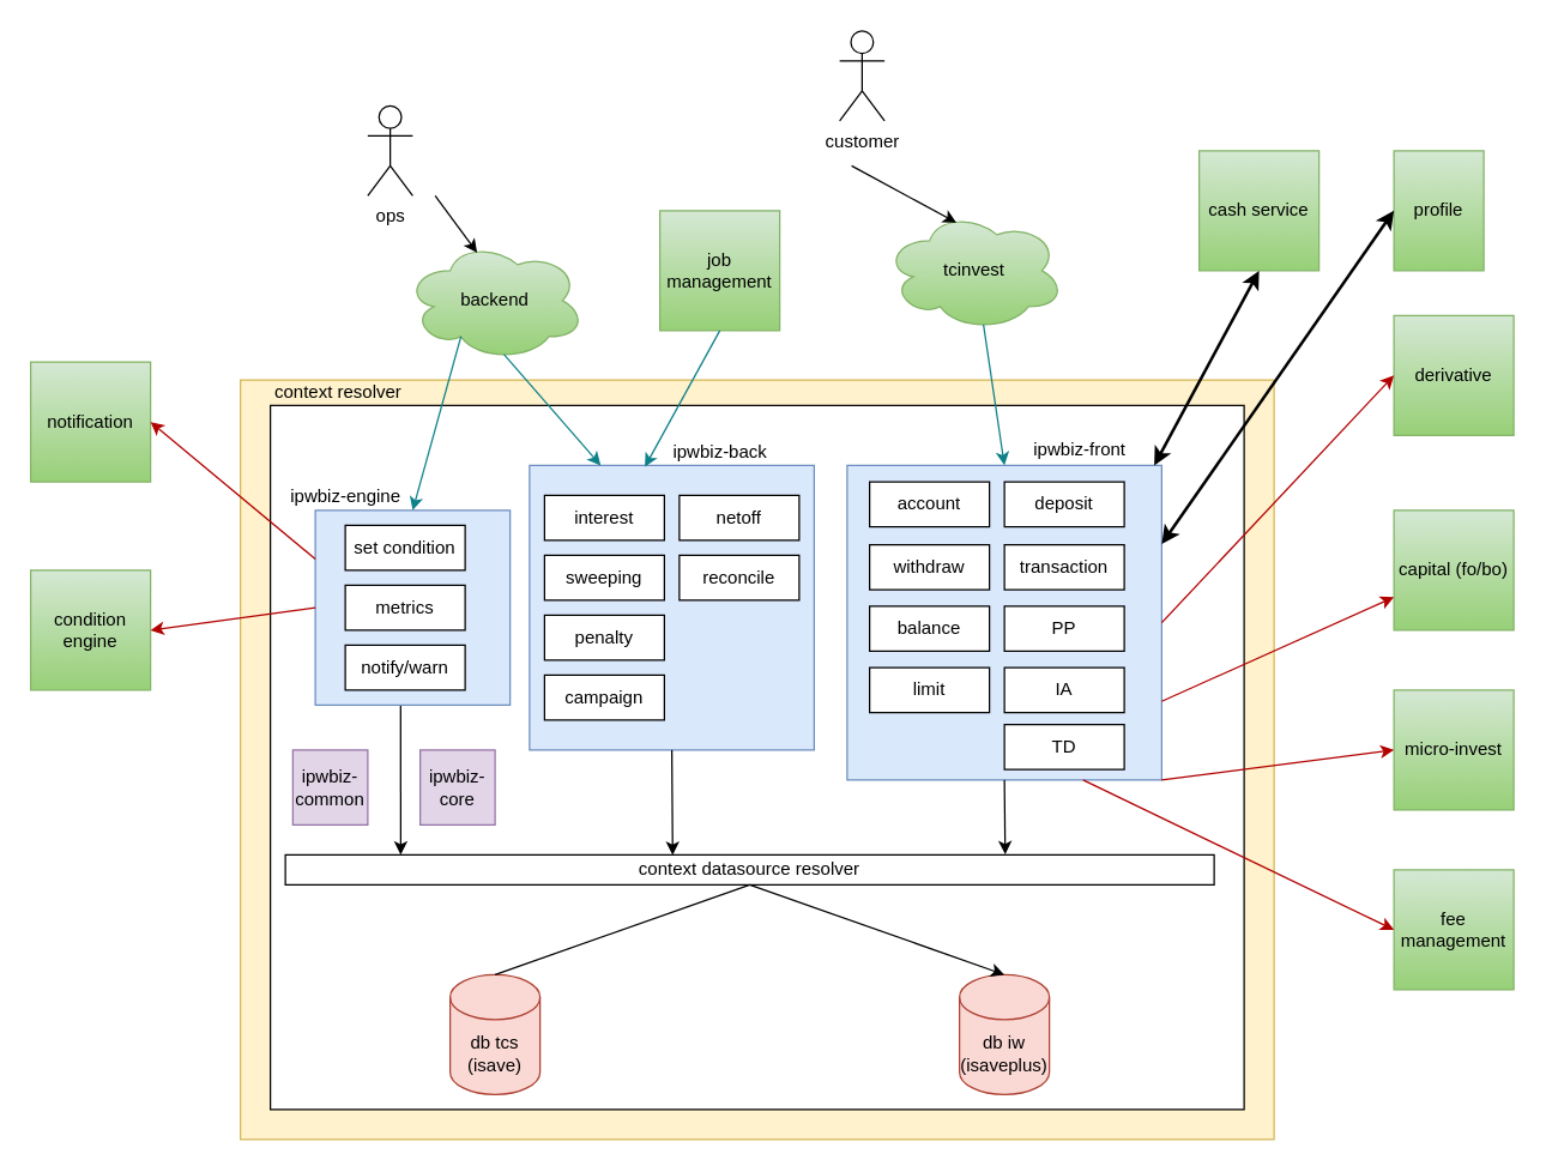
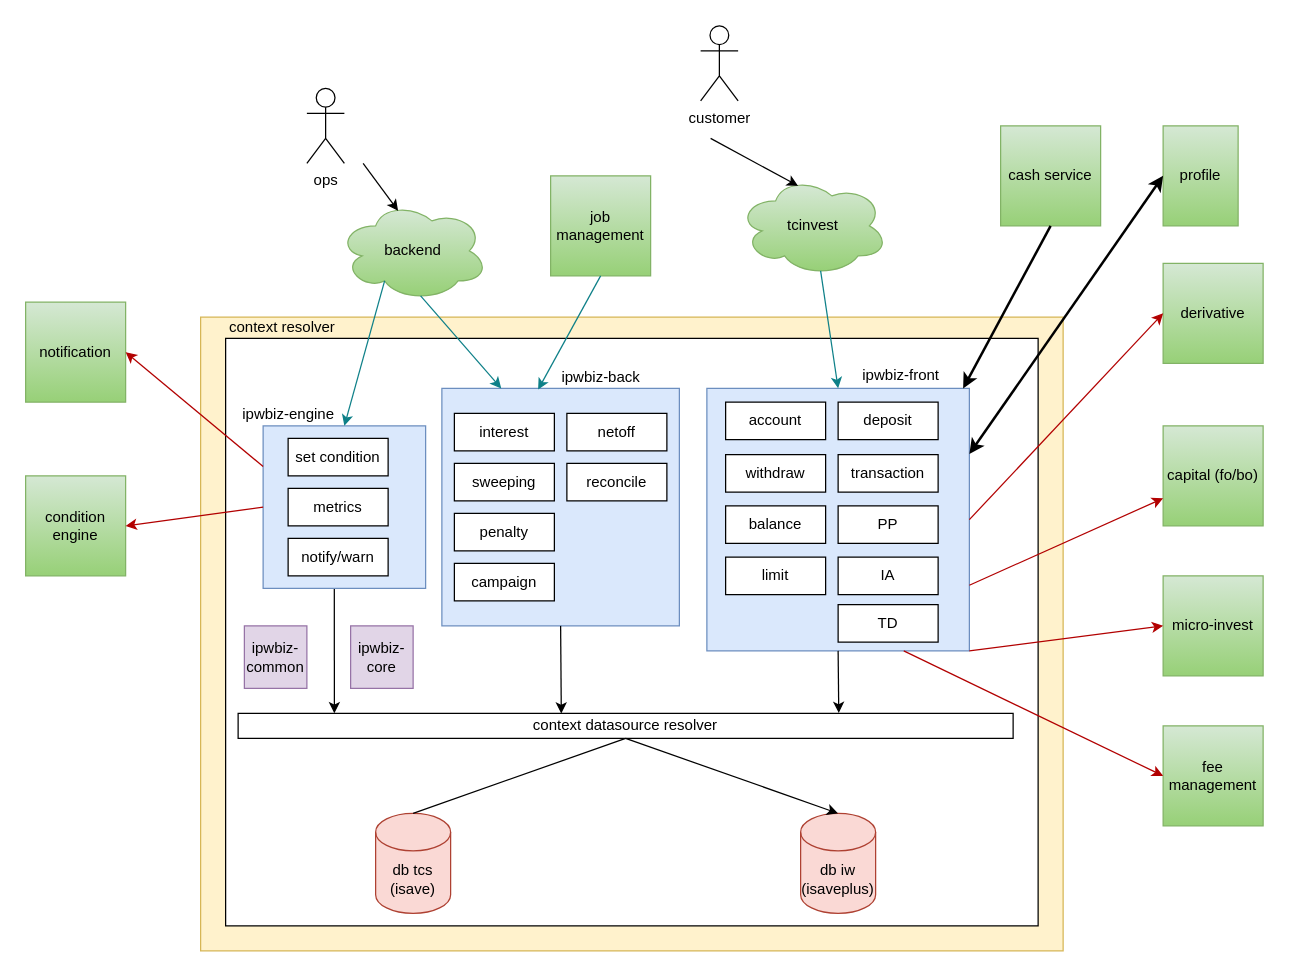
- <mxCell id="53" value="" style="endArrow=classic;startArrow=classic;html=1;rounded=0;fontSize=12;entryX=0.5;entryY=1;entryDx=0;entryDy=0;exitX=1;exitY=0.75;exitDx=0;exitDy=0;strokeWidth=2;" edge="1" parent="1" source="37" target="26"><mxGeometry width="50" height="50" relative="1" as="geometry"><mxPoint x="570" y="410" as="sourcePoint" /><mxPoint x="620" y="360" as="targetPoint" /></mxGeometry></mxCell>
+ <mxCell id="53" value="" style="endArrow=none;startArrow=classic;html=1;rounded=0;fontSize=12;entryX=0.5;entryY=1;entryDx=0;entryDy=0;exitX=1;exitY=0.75;exitDx=0;exitDy=0;strokeWidth=2;" edge="1" parent="1" source="37" target="26"><mxGeometry width="50" height="50" relative="1" as="geometry"><mxPoint x="570" y="410" as="sourcePoint" /><mxPoint x="620" y="360" as="targetPoint" /></mxGeometry></mxCell>
